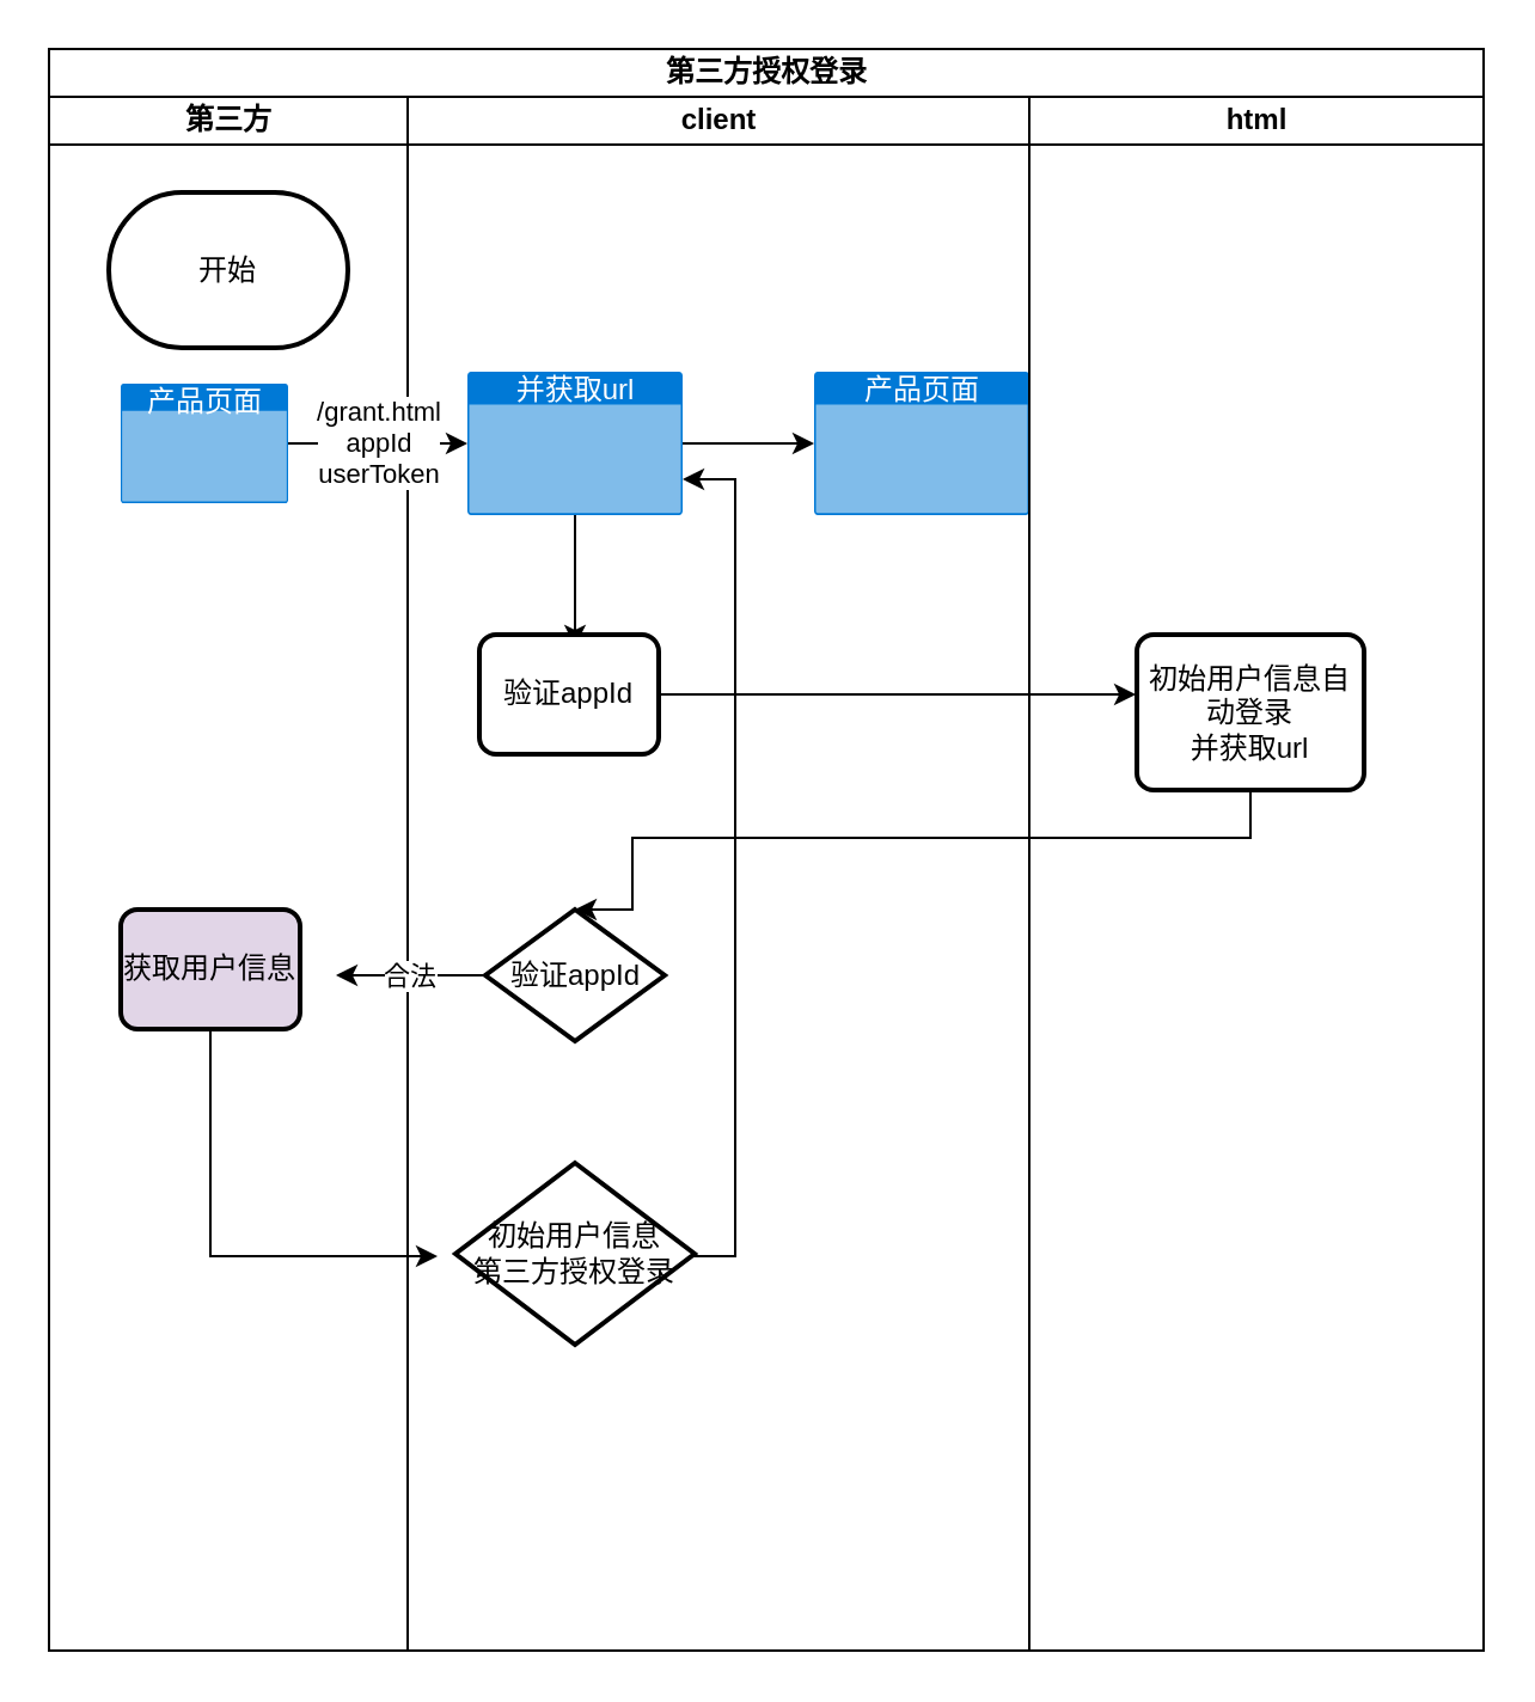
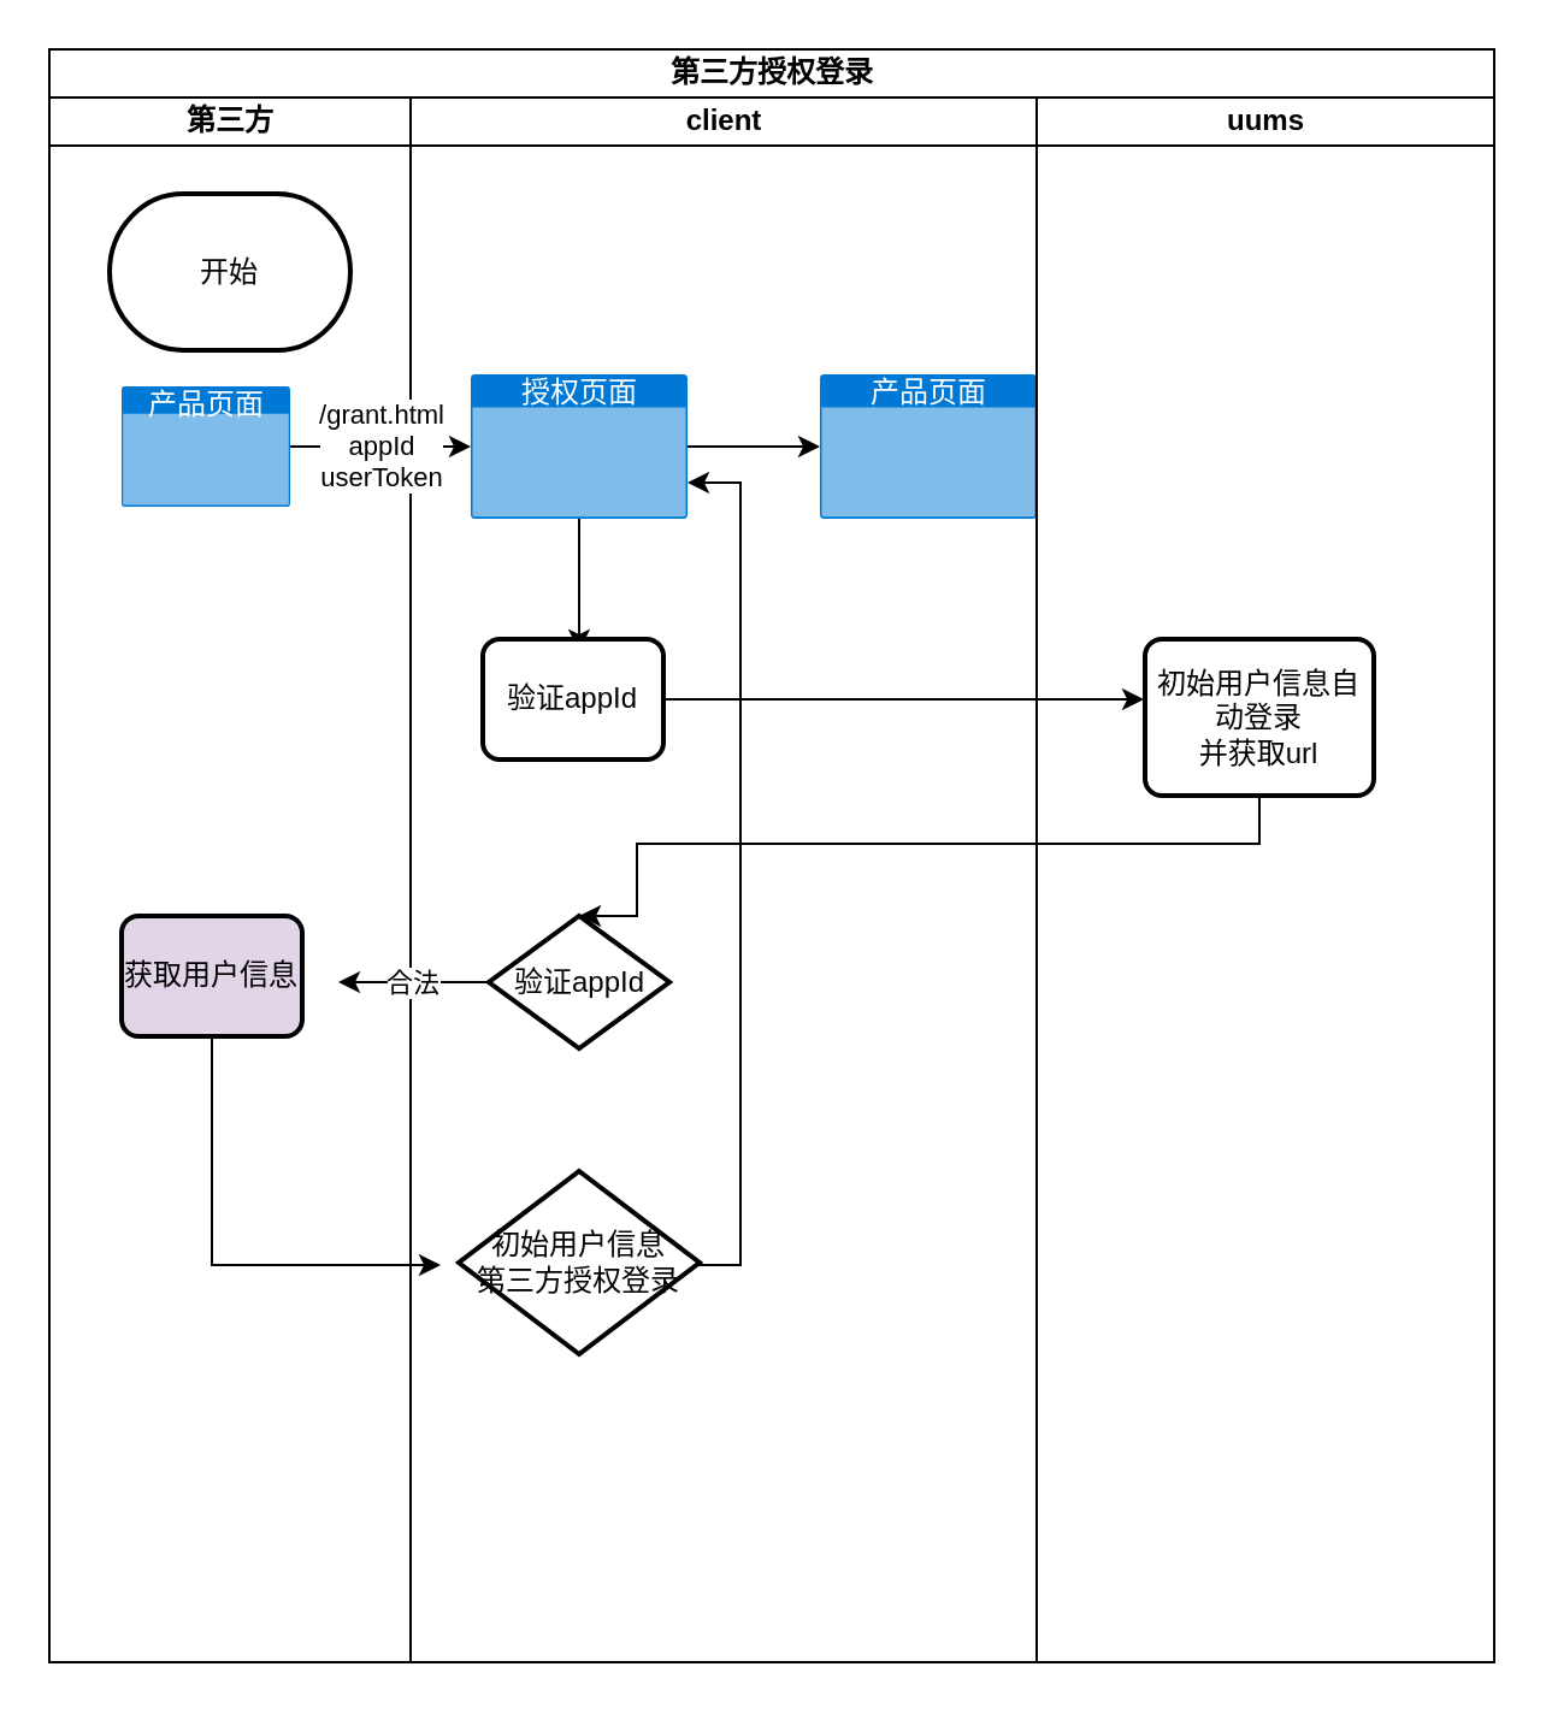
- <mxCell id="16" value="html" style="swimlane;html=1;startSize=20;" vertex="1" parent="2"><mxGeometry x="410" y="20" width="190" height="650" as="geometry" /></mxCell>
+ <mxCell id="16" value="uums" style="swimlane;html=1;startSize=20;" vertex="1" parent="2"><mxGeometry x="410" y="20" width="190" height="650" as="geometry" /></mxCell>
- <mxCell id="10" value="并获取url" style="html=1;strokeColor=none;fillColor=#0079D6;labelPosition=center;verticalLabelPosition=middle;verticalAlign=top;align=center;fontSize=12;outlineConnect=0;spacingTop=-6;fontColor=#FFFFFF;shape=mxgraph.sitemap.page;" vertex="1" parent="7"><mxGeometry x="25" y="115" width="90" height="60" as="geometry" /></mxCell>
+ <mxCell id="10" value="授权页面" style="html=1;strokeColor=none;fillColor=#0079D6;labelPosition=center;verticalLabelPosition=middle;verticalAlign=top;align=center;fontSize=12;outlineConnect=0;spacingTop=-6;fontColor=#FFFFFF;shape=mxgraph.sitemap.page;" vertex="1" parent="7"><mxGeometry x="25" y="115" width="90" height="60" as="geometry" /></mxCell>
